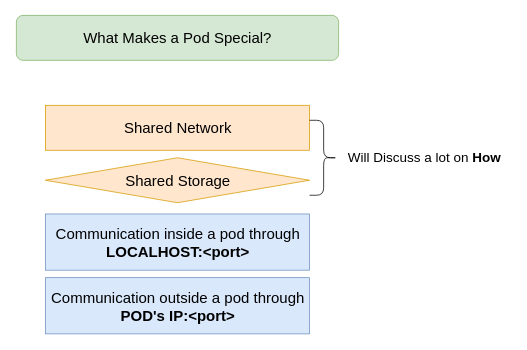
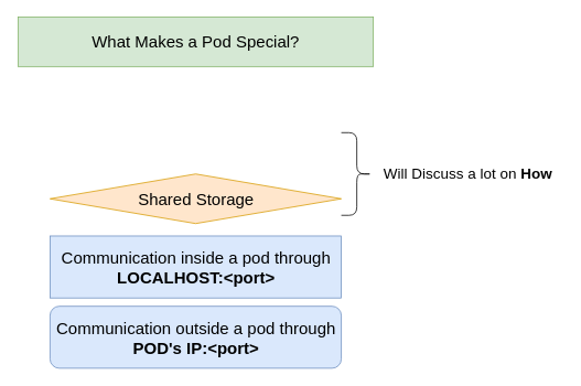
- <mxCell id="5" value="&lt;font style=&quot;font-size: 20px;&quot;&gt;What Makes a Pod Special?&lt;/font&gt;" style="whiteSpace=wrap;html=1;fillColor=#d5e8d4;strokeColor=#82b366;rounded=1;" vertex="1" parent="1"><mxGeometry x="20.75" y="20" width="430" height="60" as="geometry" /></mxCell>
+ <mxCell id="5" value="&lt;font style=&quot;font-size: 20px;&quot;&gt;What Makes a Pod Special?&lt;/font&gt;" style="rounded=0;whiteSpace=wrap;html=1;fillColor=#d5e8d4;strokeColor=#82b366;" vertex="1" parent="1"><mxGeometry x="20.75" y="20" width="430" height="60" as="geometry" /></mxCell>
- <mxCell id="2" value="&lt;font style=&quot;font-size: 20px;&quot;&gt;Shared Network&lt;/font&gt;" style="rounded=0;whiteSpace=wrap;html=1;fillColor=#ffe6cc;strokeColor=#d79b00;" vertex="1" parent="1"><mxGeometry x="59.5" y="140" width="352.5" height="60" as="geometry" /></mxCell>
- <mxCell id="8" value="&lt;font style=&quot;font-size: 20px;&quot;&gt;Communication outside a pod through &lt;b&gt;POD's IP:&amp;lt;port&amp;gt;&lt;/b&gt;&lt;/font&gt;" style="rounded=0;whiteSpace=wrap;html=1;fillColor=#dae8fc;strokeColor=#6c8ebf;" vertex="1" parent="1"><mxGeometry x="59.5" y="370" width="352.5" height="75" as="geometry" /></mxCell>
+ <mxCell id="8" value="&lt;font style=&quot;font-size: 20px;&quot;&gt;Communication outside a pod through &lt;b&gt;POD's IP:&amp;lt;port&amp;gt;&lt;/b&gt;&lt;/font&gt;" style="whiteSpace=wrap;html=1;fillColor=#dae8fc;strokeColor=#6c8ebf;rounded=1;" vertex="1" parent="1"><mxGeometry x="59.5" y="370" width="352.5" height="75" as="geometry" /></mxCell>
